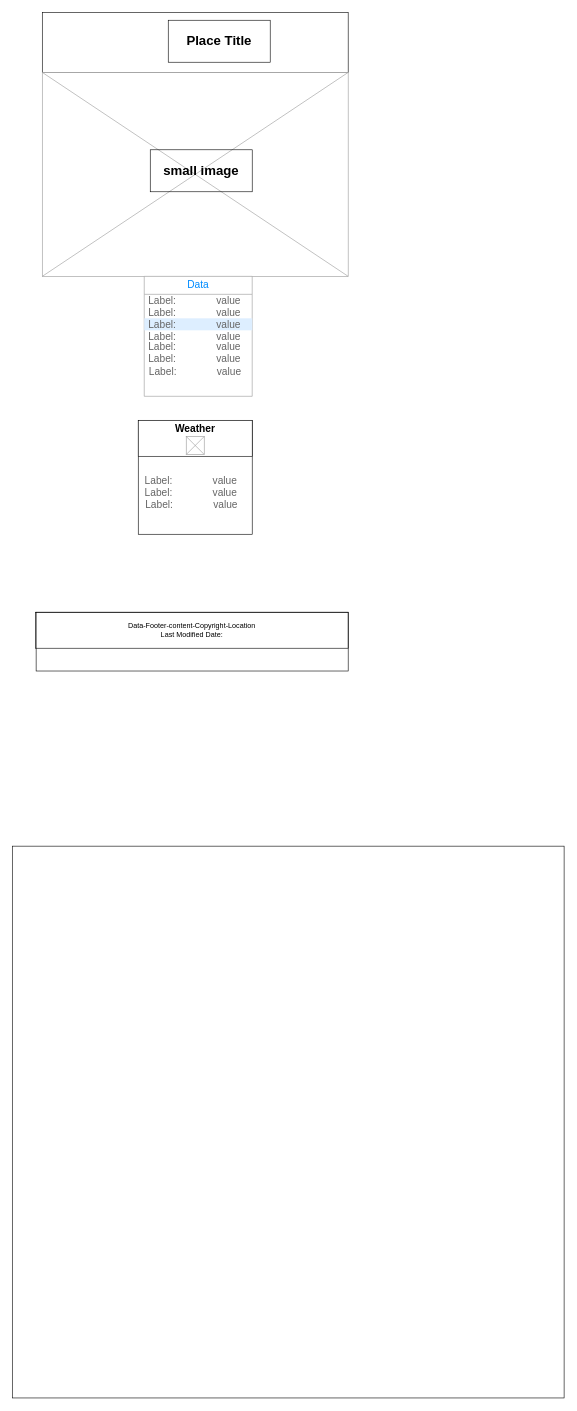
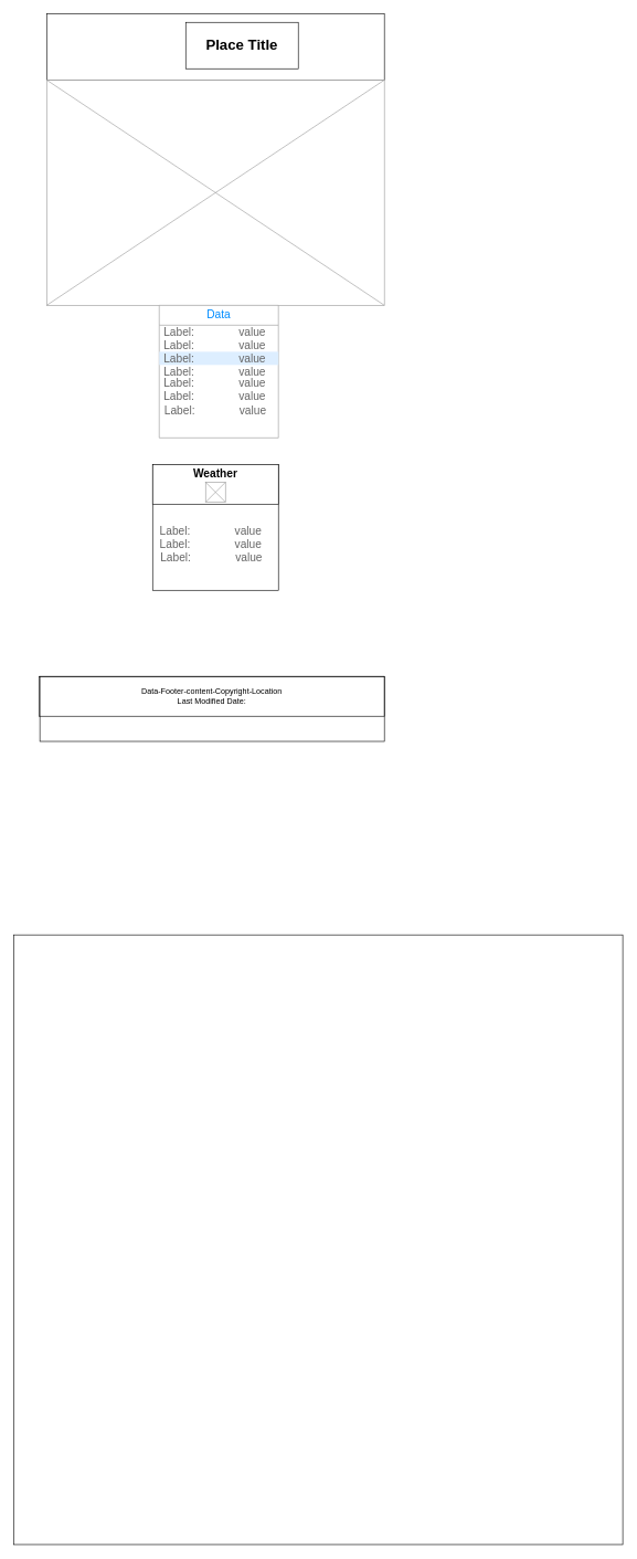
- <mxCell id="8" value="&lt;b&gt;&lt;font style=&quot;font-size: 22px;&quot;&gt;small image&lt;/font&gt;&lt;/b&gt;" style="text;html=1;align=center;verticalAlign=middle;whiteSpace=wrap;rounded=0;strokeColor=#000000;" vertex="1" parent="4"><mxGeometry x="180" y="229" width="170" height="70" as="geometry" /></mxCell>
